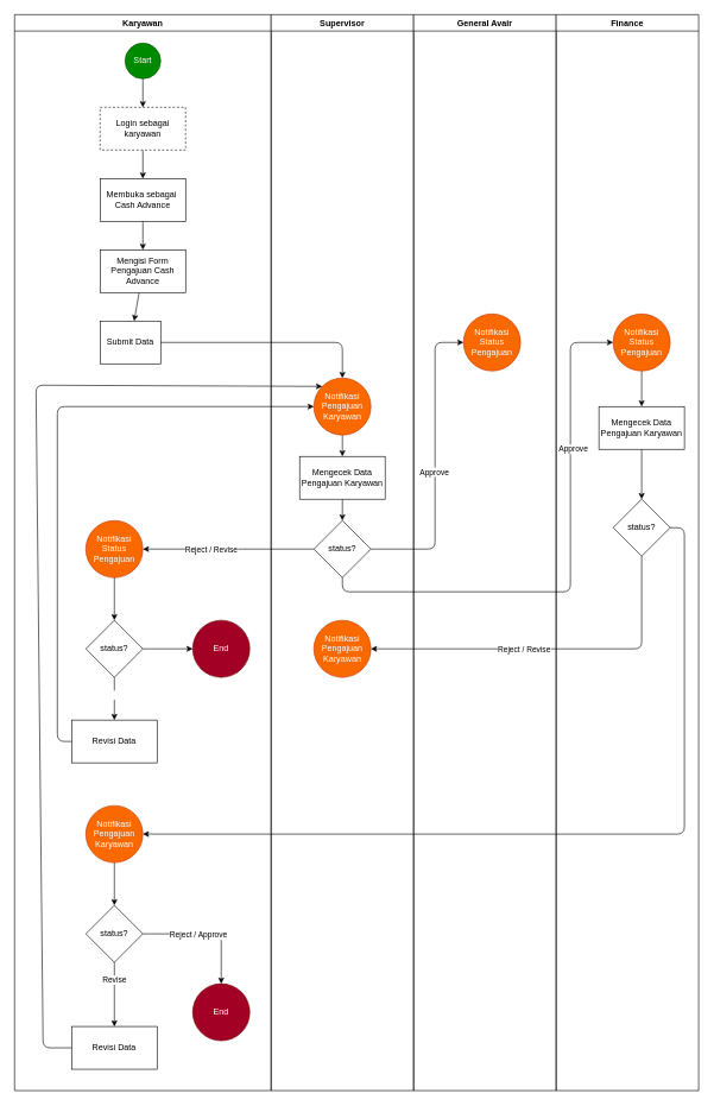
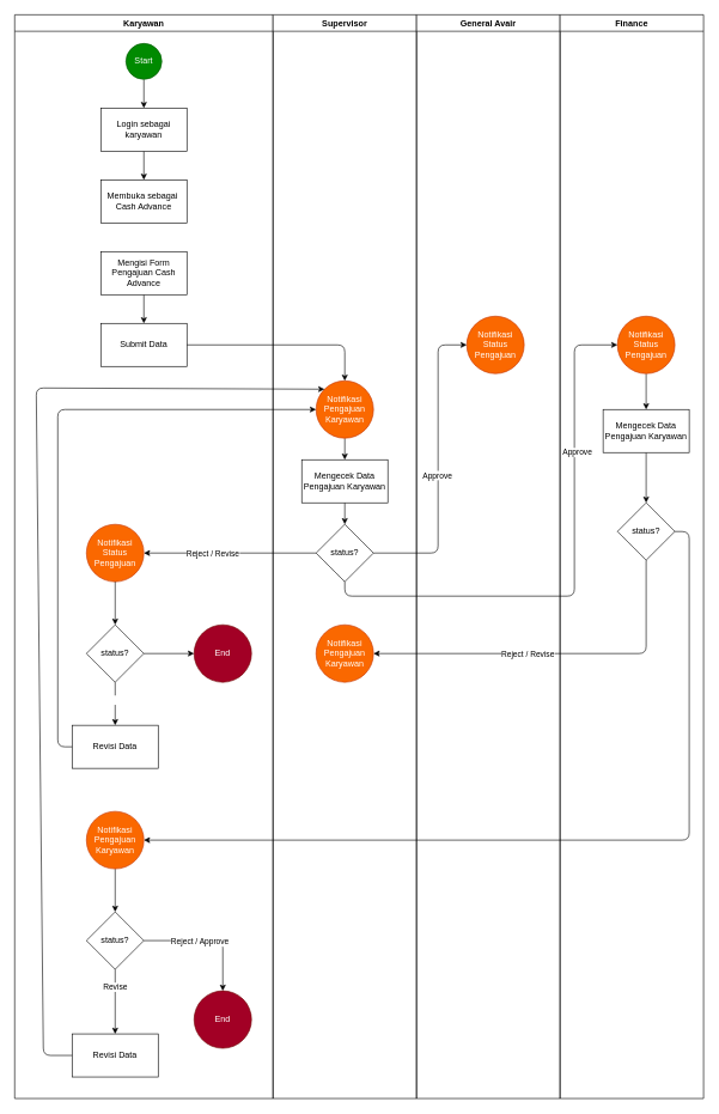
- <mxCell id="6" value="Login sebagai karyawan" style="whiteSpace=wrap;html=1;dashed=1;" vertex="1" parent="2"><mxGeometry x="120" y="130" width="120" height="60" as="geometry" /></mxCell>
+ <mxCell id="6" value="Login sebagai karyawan" style="whiteSpace=wrap;html=1;" vertex="1" parent="2"><mxGeometry x="120" y="130" width="120" height="60" as="geometry" /></mxCell>
- <mxCell id="7" value="" style="edgeStyle=none;html=1;fontColor=#050505;" edge="1" parent="2" source="8" target="10"><mxGeometry relative="1" as="geometry" /></mxCell>
- <mxCell id="11" value="Submit Data" style="whiteSpace=wrap;html=1;" vertex="1" parent="2"><mxGeometry x="120" y="430" width="85" height="60" as="geometry" /></mxCell>
+ <mxCell id="11" value="Submit Data" style="whiteSpace=wrap;html=1;" vertex="1" parent="2"><mxGeometry x="120" y="430" width="120" height="60" as="geometry" /></mxCell>
